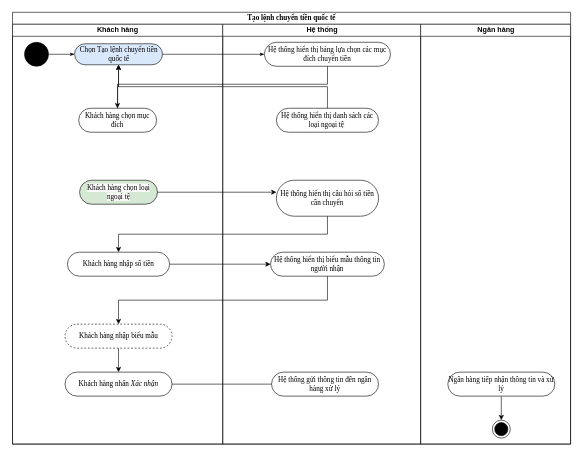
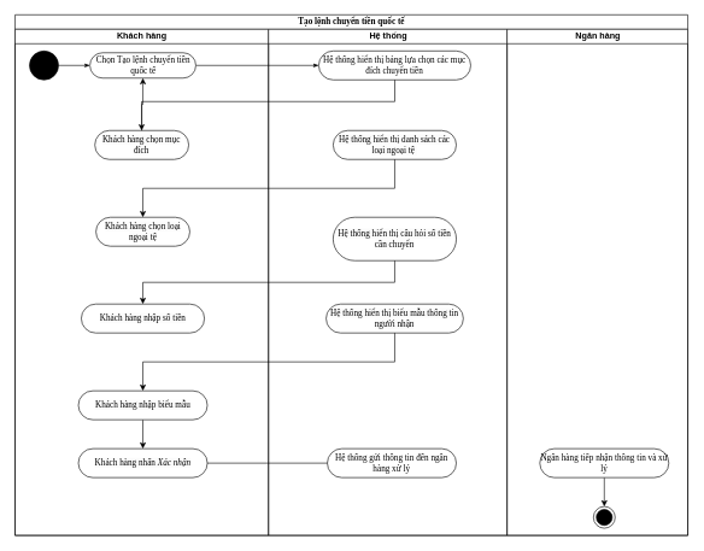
- <mxCell id="6" value="Chọn Tạo lệnh chuyển tiền quốc tế" style="rounded=1;whiteSpace=wrap;html=1;shadow=0;comic=0;labelBackgroundColor=none;strokeWidth=1;fontFamily=Verdana;fontSize=12;align=center;arcSize=50;fillColor=#dae8fc;" parent="4" vertex="1"><mxGeometry x="103.5" y="32.5" width="146.5" height="35" as="geometry" /></mxCell>
+ <mxCell id="6" value="Chọn Tạo lệnh chuyển tiền quốc tế" style="rounded=1;whiteSpace=wrap;html=1;shadow=0;comic=0;labelBackgroundColor=none;strokeWidth=1;fontFamily=Verdana;fontSize=12;align=center;arcSize=50;" parent="4" vertex="1"><mxGeometry x="103.5" y="32.5" width="146.5" height="35" as="geometry" /></mxCell>
- <mxCell id="26" style="edgeStyle=elbowEdgeStyle;rounded=0;orthogonalLoop=1;jettySize=auto;html=1;elbow=vertical;" edge="1" parent="2" source="16" target="6"><mxGeometry relative="1" as="geometry" /></mxCell>
+ <mxCell id="26" style="edgeStyle=elbowEdgeStyle;rounded=0;orthogonalLoop=1;jettySize=auto;html=1;elbow=vertical;" edge="1" parent="2" source="16" target="9"><mxGeometry relative="1" as="geometry" /></mxCell>
- <mxCell id="9" value="&lt;span style=&quot;color: rgb(0, 0, 0); font-family: Verdana; font-size: 12px; font-style: normal; font-variant-ligatures: normal; font-variant-caps: normal; font-weight: 400; letter-spacing: normal; orphans: 2; text-align: center; text-indent: 0px; text-transform: none; widows: 2; word-spacing: 0px; -webkit-text-stroke-width: 0px; white-space: normal; background-color: rgb(251, 251, 251); text-decoration-thickness: initial; text-decoration-style: initial; text-decoration-color: initial; display: inline !important; float: none;&quot;&gt;Khách hàng chọn loại ngoại tệ&lt;/span&gt;" style="rounded=1;whiteSpace=wrap;html=1;shadow=0;comic=0;labelBackgroundColor=none;strokeWidth=1;fontFamily=Verdana;fontSize=12;align=center;arcSize=50;fillColor=#d5e8d4;" vertex="1" parent="4"><mxGeometry x="111.82" y="260" width="129.87" height="40" as="geometry" /></mxCell>
+ <mxCell id="9" value="&lt;span style=&quot;color: rgb(0, 0, 0); font-family: Verdana; font-size: 12px; font-style: normal; font-variant-ligatures: normal; font-variant-caps: normal; font-weight: 400; letter-spacing: normal; orphans: 2; text-align: center; text-indent: 0px; text-transform: none; widows: 2; word-spacing: 0px; -webkit-text-stroke-width: 0px; white-space: normal; background-color: rgb(251, 251, 251); text-decoration-thickness: initial; text-decoration-style: initial; text-decoration-color: initial; display: inline !important; float: none;&quot;&gt;Khách hàng chọn loại ngoại tệ&lt;/span&gt;" style="rounded=1;whiteSpace=wrap;html=1;shadow=0;comic=0;labelBackgroundColor=none;strokeWidth=1;fontFamily=Verdana;fontSize=12;align=center;arcSize=50;" vertex="1" parent="4"><mxGeometry x="111.82" y="260" width="129.87" height="40" as="geometry" /></mxCell>
- <mxCell id="27" style="edgeStyle=elbowEdgeStyle;rounded=0;orthogonalLoop=1;jettySize=auto;html=1;elbow=vertical;" edge="1" parent="2" source="9" target="17"><mxGeometry relative="1" as="geometry" /></mxCell>
- <mxCell id="29" style="edgeStyle=elbowEdgeStyle;rounded=0;orthogonalLoop=1;jettySize=auto;html=1;elbow=vertical;" edge="1" parent="2" source="10" target="18"><mxGeometry relative="1" as="geometry" /></mxCell>
- <mxCell id="12" value="&lt;span style=&quot;color: rgb(0, 0, 0); font-family: Verdana; font-size: 12px; font-style: normal; font-variant-ligatures: normal; font-variant-caps: normal; font-weight: 400; letter-spacing: normal; orphans: 2; text-align: center; text-indent: 0px; text-transform: none; widows: 2; word-spacing: 0px; -webkit-text-stroke-width: 0px; white-space: normal; background-color: rgb(251, 251, 251); text-decoration-thickness: initial; text-decoration-style: initial; text-decoration-color: initial; display: inline !important; float: none;&quot;&gt;Khách hàng nhập biểu mẫu&lt;/span&gt;" style="rounded=1;whiteSpace=wrap;html=1;shadow=0;comic=0;labelBackgroundColor=none;strokeWidth=1;fontFamily=Verdana;fontSize=12;align=center;arcSize=50;dashed=1;" vertex="1" parent="4"><mxGeometry x="87.55" y="500" width="178.4" height="40" as="geometry" /></mxCell>
+ <mxCell id="12" value="&lt;span style=&quot;color: rgb(0, 0, 0); font-family: Verdana; font-size: 12px; font-style: normal; font-variant-ligatures: normal; font-variant-caps: normal; font-weight: 400; letter-spacing: normal; orphans: 2; text-align: center; text-indent: 0px; text-transform: none; widows: 2; word-spacing: 0px; -webkit-text-stroke-width: 0px; white-space: normal; background-color: rgb(251, 251, 251); text-decoration-thickness: initial; text-decoration-style: initial; text-decoration-color: initial; display: inline !important; float: none;&quot;&gt;Khách hàng nhập biểu mẫu&lt;/span&gt;" style="rounded=1;whiteSpace=wrap;html=1;shadow=0;comic=0;labelBackgroundColor=none;strokeWidth=1;fontFamily=Verdana;fontSize=12;align=center;arcSize=50;" vertex="1" parent="4"><mxGeometry x="87.55" y="500" width="178.4" height="40" as="geometry" /></mxCell>
